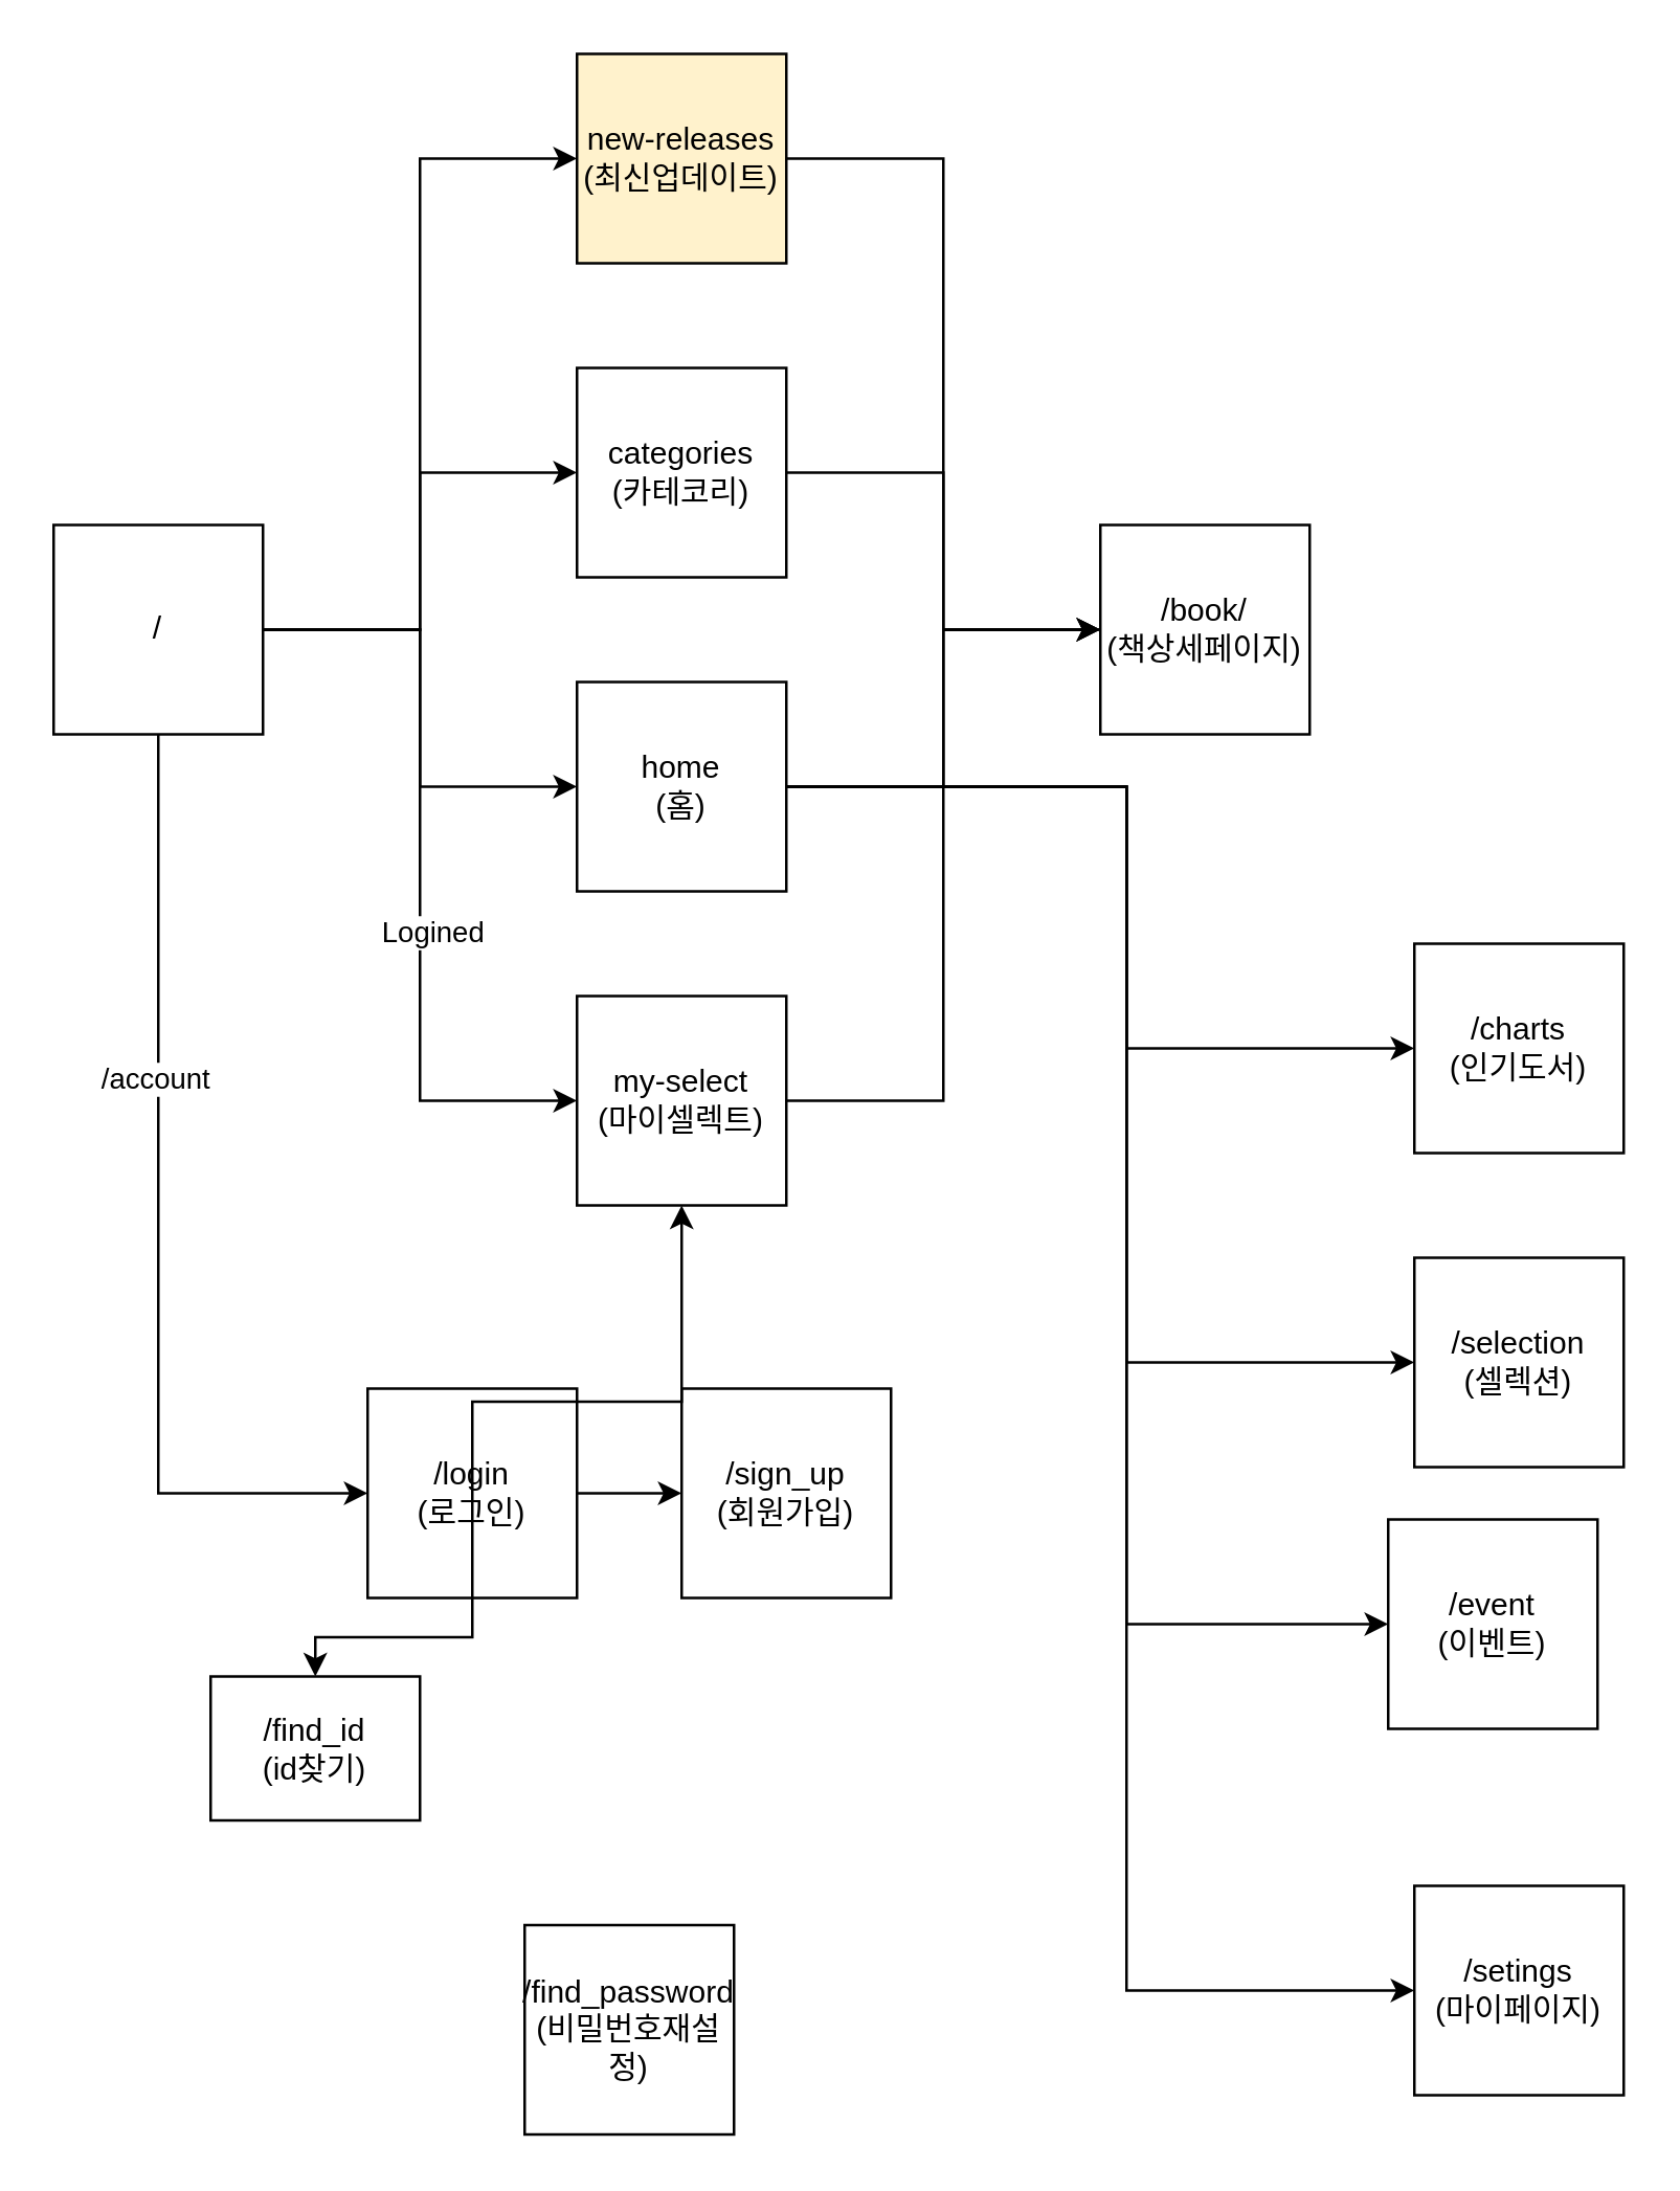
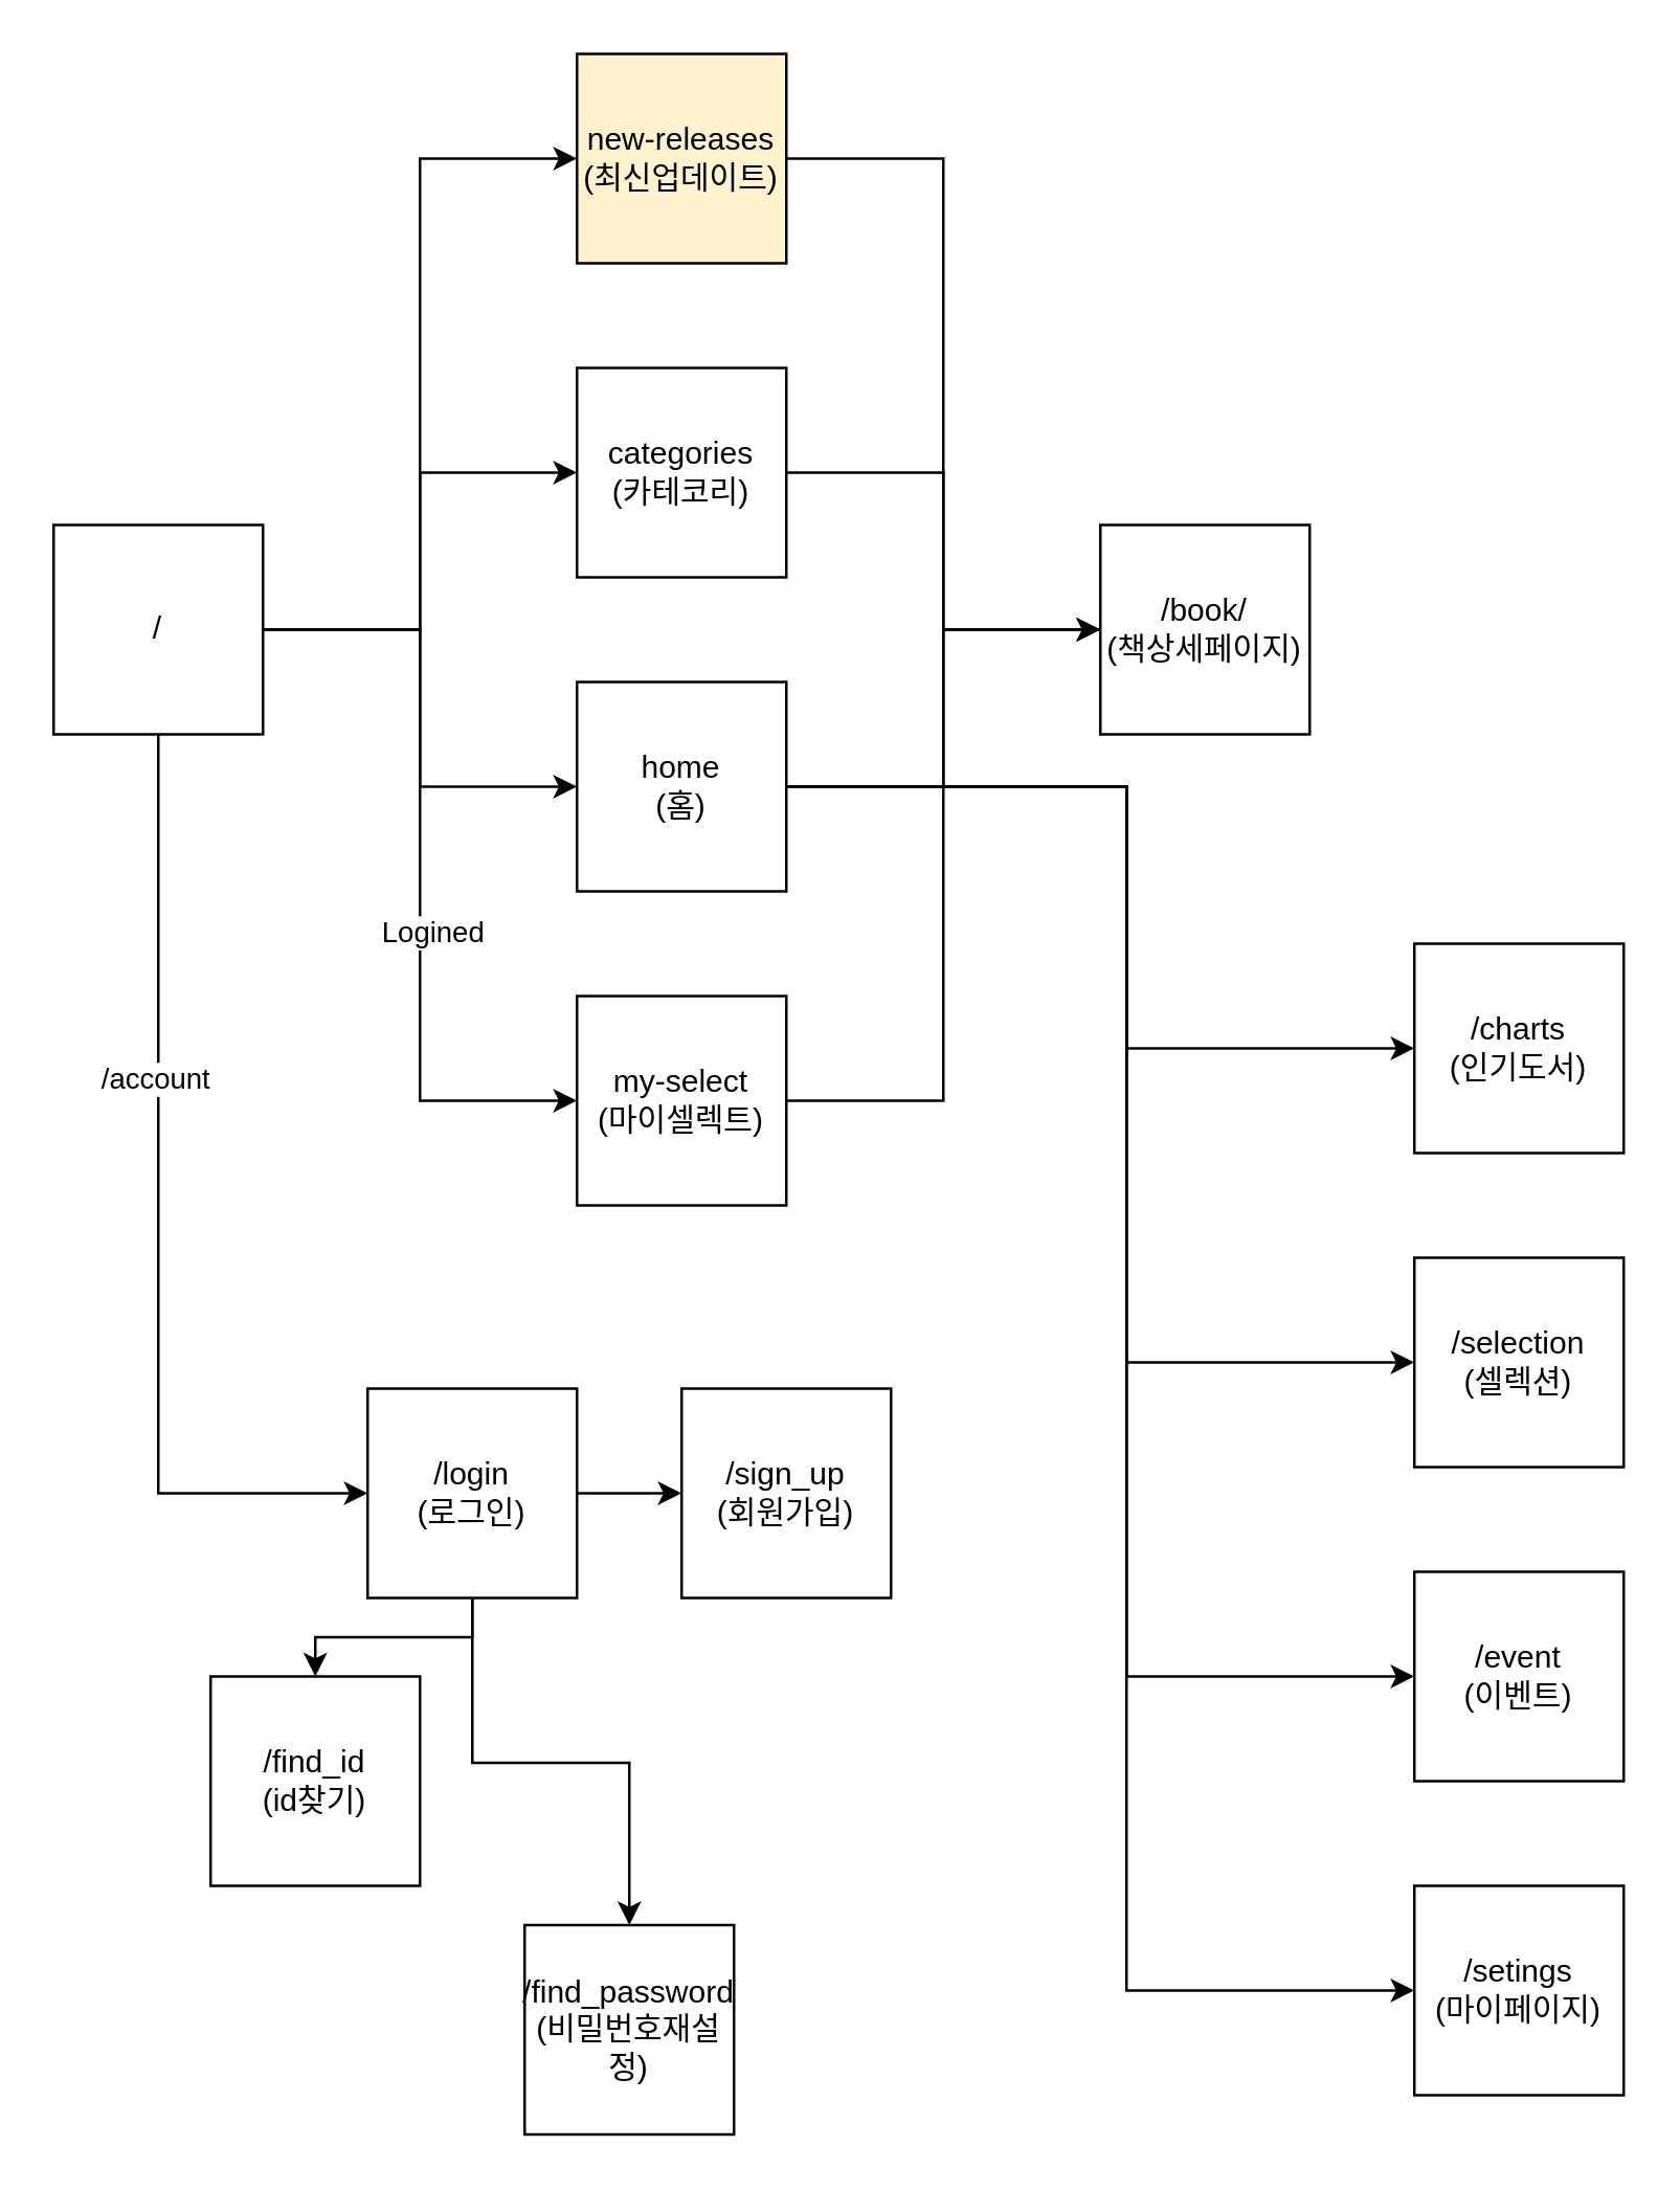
- <mxCell id="33" value="" style="edgeStyle=elbowEdgeStyle;elbow=vertical;endArrow=classic;html=1;rounded=0;exitX=0.5;exitY=1;exitDx=0;exitDy=0;" edge="1" parent="1" source="26" target="7"><mxGeometry width="50" height="50" relative="1" as="geometry"><mxPoint x="360" y="625" as="sourcePoint" /><mxPoint x="300" y="655" as="targetPoint" /></mxGeometry></mxCell>
+ <mxCell id="33" value="" style="edgeStyle=elbowEdgeStyle;elbow=vertical;endArrow=classic;html=1;rounded=0;exitX=0.5;exitY=1;exitDx=0;exitDy=0;entryX=0.5;entryY=0;entryDx=0;entryDy=0;" edge="1" parent="1" source="26" target="30"><mxGeometry width="50" height="50" relative="1" as="geometry"><mxPoint x="360" y="625" as="sourcePoint" /><mxPoint x="300" y="655" as="targetPoint" /></mxGeometry></mxCell>
- <mxCell id="21" value="/event&lt;br&gt;(이벤트)" style="rounded=0;whiteSpace=wrap;html=1;" vertex="1" parent="1"><mxGeometry x="530" y="580" width="80" height="80" as="geometry" /></mxCell>
+ <mxCell id="21" value="/event&lt;br&gt;(이벤트)" style="rounded=0;whiteSpace=wrap;html=1;" vertex="1" parent="1"><mxGeometry x="540" y="600" width="80" height="80" as="geometry" /></mxCell>
- <mxCell id="31" value="/find_id&lt;br&gt;(id찾기)" style="whiteSpace=wrap;html=1;aspect=fixed;" vertex="1" parent="1"><mxGeometry x="80" y="640" width="80" height="55" as="geometry" /></mxCell>
+ <mxCell id="31" value="/find_id&lt;br&gt;(id찾기)" style="whiteSpace=wrap;html=1;aspect=fixed;" vertex="1" parent="1"><mxGeometry x="80" y="640" width="80" height="80" as="geometry" /></mxCell>
